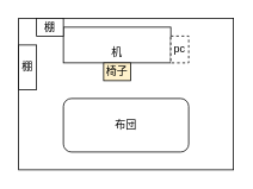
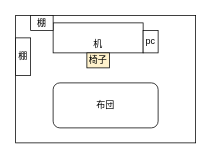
- <mxCell id="4" value="pc" style="rounded=0;whiteSpace=wrap;html=1;dashed=1;" vertex="1" parent="1"><mxGeometry x="190" y="40" width="20" height="30" as="geometry" /></mxCell>
+ <mxCell id="4" value="pc" style="rounded=0;whiteSpace=wrap;html=1;" vertex="1" parent="1"><mxGeometry x="190" y="40" width="20" height="30" as="geometry" /></mxCell>
